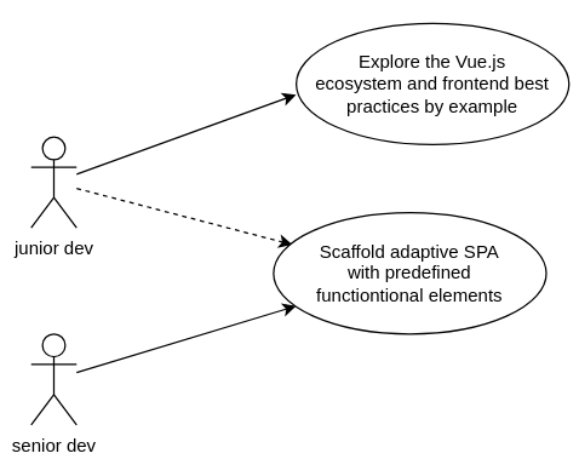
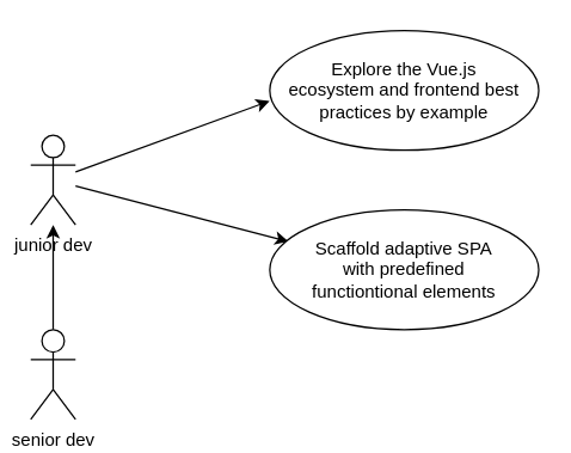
- <mxCell id="8" value="Explore the Vue.js ecosystem and frontend best practices by example" style="ellipse;whiteSpace=wrap;html=1;fontSize=12;fontFamily=Helvetica;spacingTop=0;spacing=13;spacingLeft=0;" parent="1" vertex="1"><mxGeometry x="195" y="15" width="180" height="80" as="geometry" /></mxCell>
+ <mxCell id="8" value="Explore the Vue.js ecosystem and frontend best practices by example" style="ellipse;whiteSpace=wrap;html=1;fontSize=12;fontFamily=Helvetica;spacingTop=0;spacing=13;spacingLeft=0;" parent="1" vertex="1"><mxGeometry x="180" y="20" width="180" height="80" as="geometry" /></mxCell>
- <mxCell id="2" style="edgeStyle=none;html=1;entryX=0.069;entryY=0.263;entryDx=0;entryDy=0;entryPerimeter=0;dashed=1;" parent="1" source="4" target="7" edge="1"><mxGeometry relative="1" as="geometry"><mxPoint x="170" y="150" as="targetPoint" /></mxGeometry></mxCell>
+ <mxCell id="2" style="edgeStyle=none;html=1;entryX=0.069;entryY=0.263;entryDx=0;entryDy=0;entryPerimeter=0;" parent="1" source="4" target="7" edge="1"><mxGeometry relative="1" as="geometry"><mxPoint x="170" y="150" as="targetPoint" /></mxGeometry></mxCell>
- <mxCell id="5" style="edgeStyle=none;html=1;entryX=0.083;entryY=0.769;entryDx=0;entryDy=0;entryPerimeter=0;" parent="1" source="6" target="7" edge="1"><mxGeometry relative="1" as="geometry" /></mxCell>
+ <mxCell id="5" style="edgeStyle=none;html=1;" parent="1" source="6" target="4" edge="1"><mxGeometry relative="1" as="geometry" /></mxCell>
